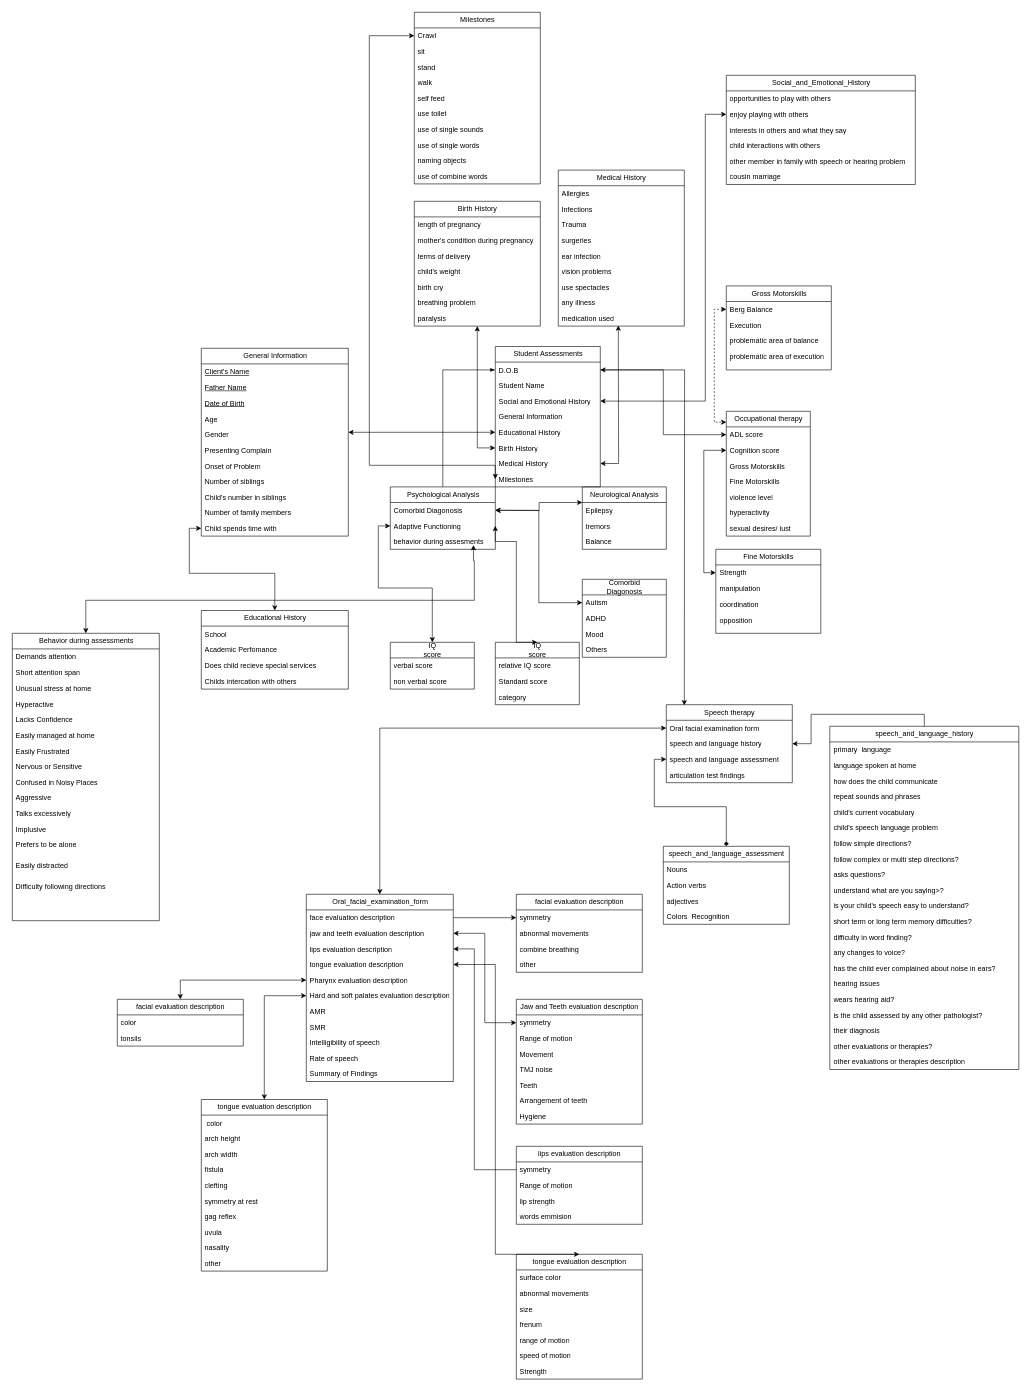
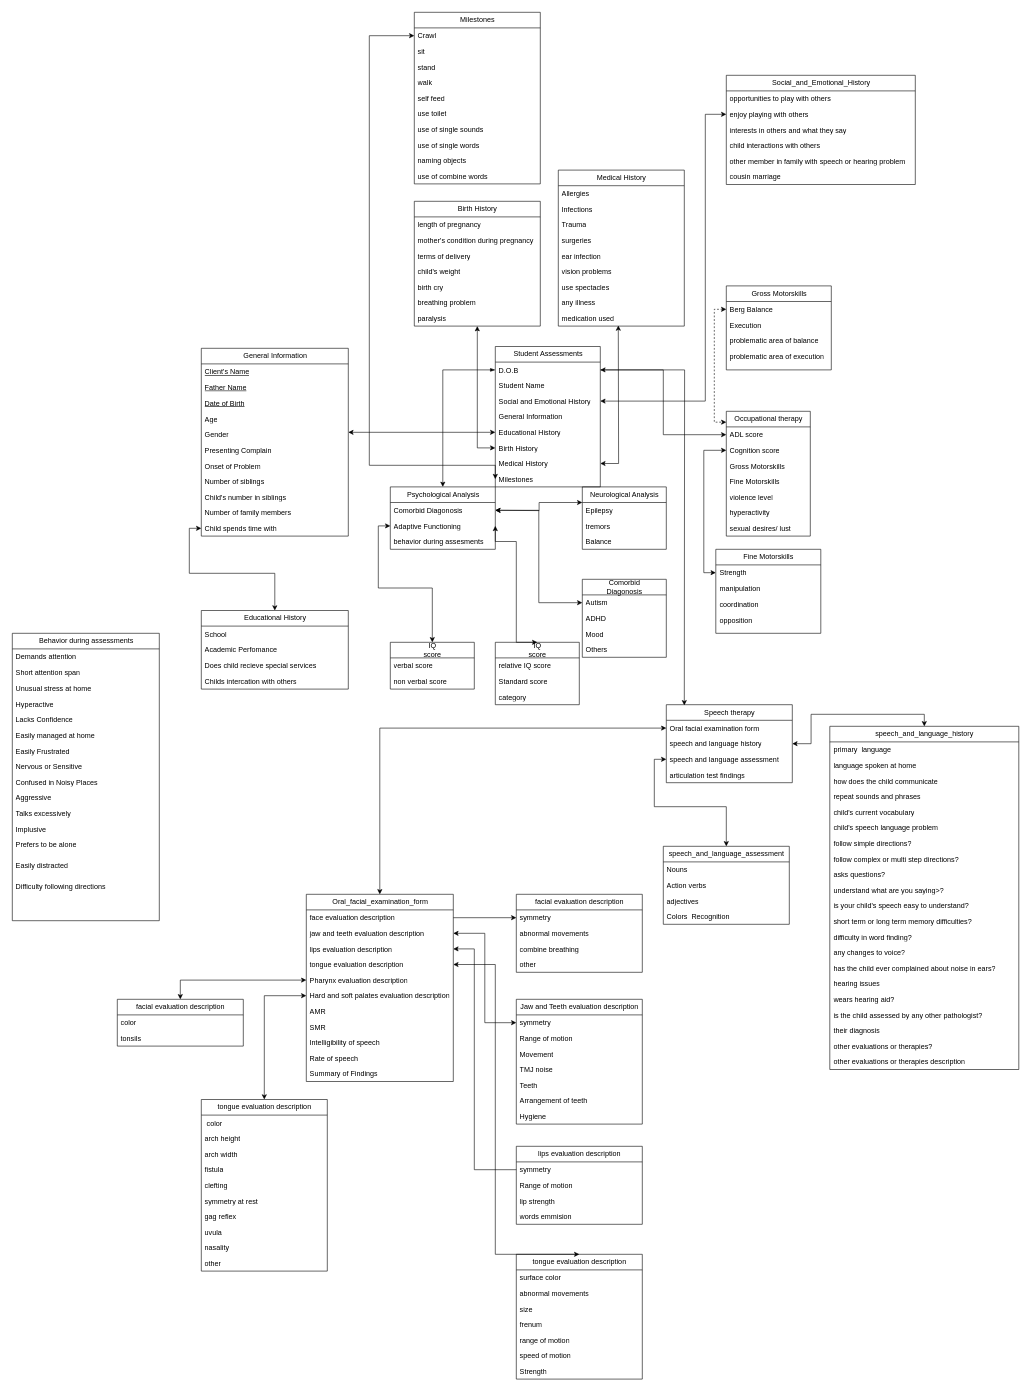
- <mxCell id="18" style="edgeStyle=orthogonalEdgeStyle;rounded=0;orthogonalLoop=1;jettySize=auto;html=1;exitX=0;exitY=0.5;exitDx=0;exitDy=0;entryX=0.5;entryY=0;entryDx=0;entryDy=0;startArrow=blockThin;startFill=1;endArrow=none;" parent="1" source="4" target="14" edge="1"><mxGeometry relative="1" as="geometry" /></mxCell>
+ <mxCell id="18" style="edgeStyle=orthogonalEdgeStyle;rounded=0;orthogonalLoop=1;jettySize=auto;html=1;exitX=0;exitY=0.5;exitDx=0;exitDy=0;entryX=0.5;entryY=0;entryDx=0;entryDy=0;startArrow=blockThin;startFill=1;" parent="1" source="4" target="14" edge="1"><mxGeometry relative="1" as="geometry" /></mxCell>
- <mxCell id="227" value="" style="endArrow=classic;startArrow=classic;html=1;rounded=0;edgeStyle=orthogonalEdgeStyle;exitX=0.5;exitY=0;exitDx=0;exitDy=0;entryX=0.792;entryY=0.731;entryDx=0;entryDy=0;entryPerimeter=0;" edge="1" parent="1" source="168" target="17"><mxGeometry width="50" height="50" relative="1" as="geometry"><mxPoint x="825" y="1050" as="sourcePoint" /><mxPoint x="790" y="965" as="targetPoint" /><Array as="points"><mxPoint x="143" y="1000" /><mxPoint x="790" y="1000" /><mxPoint x="790" y="934" /></Array></mxGeometry></mxCell>
- <mxCell id="143" style="edgeStyle=orthogonalEdgeStyle;rounded=0;orthogonalLoop=1;jettySize=auto;html=1;exitX=1;exitY=0.5;exitDx=0;exitDy=0;entryX=0.5;entryY=0;entryDx=0;entryDy=0;startArrow=classic;startFill=1;endArrow=none;" edge="1" parent="1" source="92" target="104"><mxGeometry relative="1" as="geometry" /></mxCell>
+ <mxCell id="143" style="edgeStyle=orthogonalEdgeStyle;rounded=0;orthogonalLoop=1;jettySize=auto;html=1;exitX=1;exitY=0.5;exitDx=0;exitDy=0;entryX=0.5;entryY=0;entryDx=0;entryDy=0;startArrow=classic;startFill=1;" edge="1" parent="1" source="92" target="104"><mxGeometry relative="1" as="geometry" /></mxCell>
- <mxCell id="145" style="edgeStyle=orthogonalEdgeStyle;rounded=0;orthogonalLoop=1;jettySize=auto;html=1;exitX=0;exitY=0.5;exitDx=0;exitDy=0;entryX=0.5;entryY=0;entryDx=0;entryDy=0;startArrow=classic;startFill=1;endArrow=diamond;" edge="1" parent="1" source="93" target="126"><mxGeometry relative="1" as="geometry" /></mxCell>
+ <mxCell id="145" style="edgeStyle=orthogonalEdgeStyle;rounded=0;orthogonalLoop=1;jettySize=auto;html=1;exitX=0;exitY=0.5;exitDx=0;exitDy=0;entryX=0.5;entryY=0;entryDx=0;entryDy=0;startArrow=classic;startFill=1;" edge="1" parent="1" source="93" target="126"><mxGeometry relative="1" as="geometry" /></mxCell>
